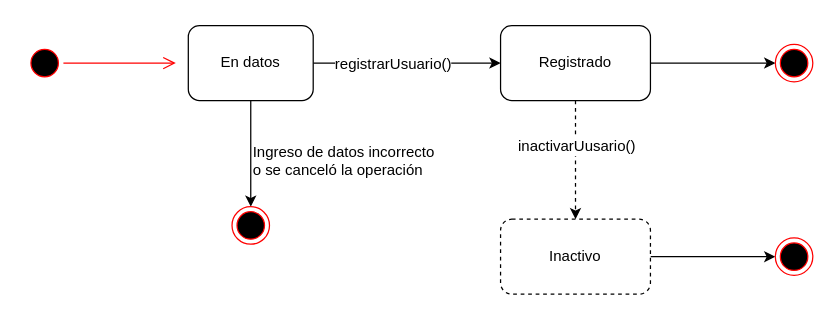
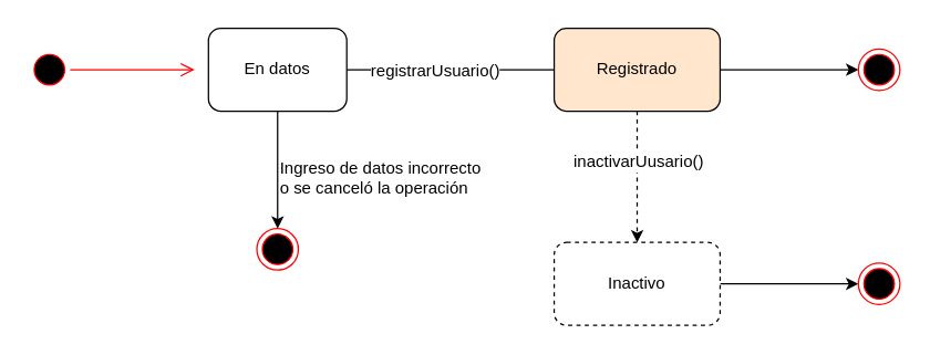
- <mxCell id="4" style="edgeStyle=orthogonalEdgeStyle;rounded=0;orthogonalLoop=1;jettySize=auto;html=1;" edge="1" parent="1" source="7" target="11"><mxGeometry relative="1" as="geometry" /></mxCell>
+ <mxCell id="4" style="edgeStyle=orthogonalEdgeStyle;rounded=0;orthogonalLoop=1;jettySize=auto;html=1;endArrow=none;" edge="1" parent="1" source="7" target="11"><mxGeometry relative="1" as="geometry" /></mxCell>
- <mxCell id="11" value="Registrado" style="rounded=1;whiteSpace=wrap;html=1;" vertex="1" parent="1"><mxGeometry x="400" y="20" width="120" height="60" as="geometry" /></mxCell>
+ <mxCell id="11" value="Registrado" style="rounded=1;whiteSpace=wrap;html=1;fillColor=#ffe6cc;" vertex="1" parent="1"><mxGeometry x="400" y="20" width="120" height="60" as="geometry" /></mxCell>
